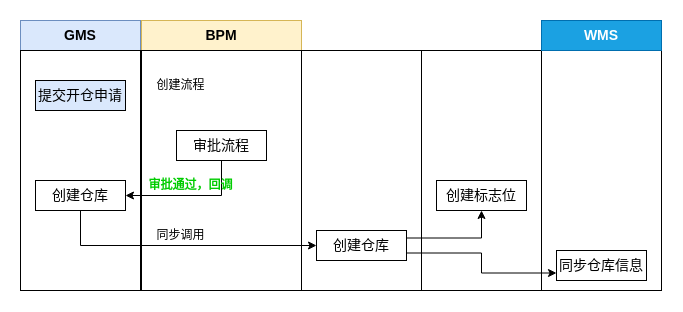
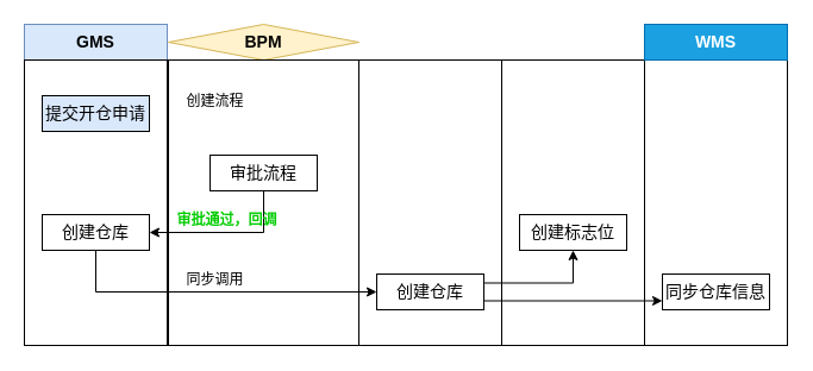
- <mxCell id="7" value="BPM" style="rounded=0;whiteSpace=wrap;html=1;fillColor=#fff2cc;strokeColor=#d6b656;fontSize=14;fontStyle=1" vertex="1" parent="1"><mxGeometry x="141" y="20" width="160" height="30" as="geometry" /></mxCell>
+ <mxCell id="7" value="BPM" style="rhombus;whiteSpace=wrap;html=1;fillColor=#fff2cc;strokeColor=#d6b656;fontSize=14;fontStyle=1;" vertex="1" parent="1"><mxGeometry x="141" y="20" width="160" height="30" as="geometry" /></mxCell>
- <mxCell id="22" value="同步仓库信息" style="rounded=0;whiteSpace=wrap;html=1;fontSize=14;" vertex="1" parent="1"><mxGeometry x="556" y="250" width="90" height="30" as="geometry" /></mxCell>
+ <mxCell id="22" value="同步仓库信息" style="rounded=0;whiteSpace=wrap;html=1;fontSize=14;" vertex="1" parent="1"><mxGeometry x="556" y="230" width="90" height="30" as="geometry" /></mxCell>
